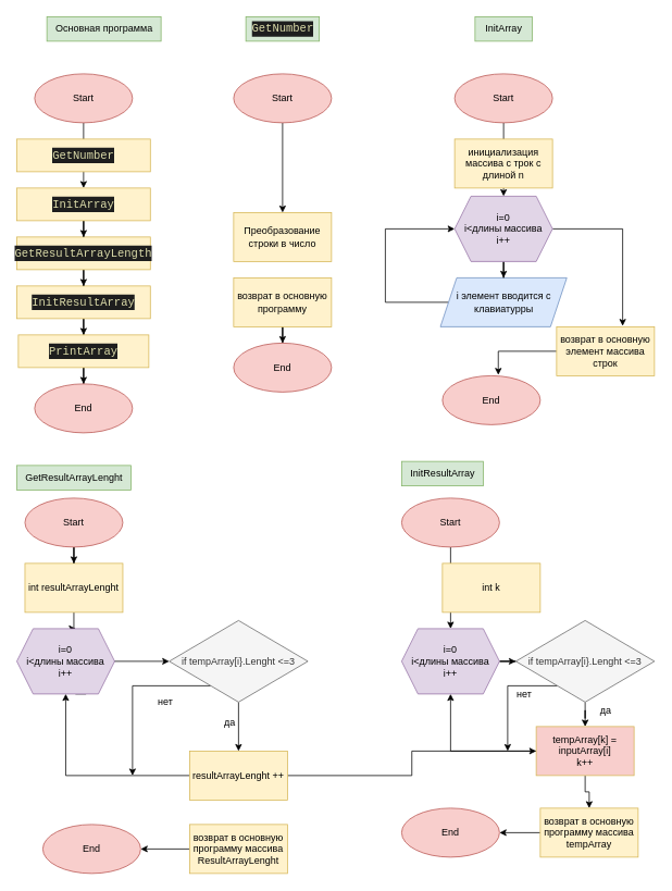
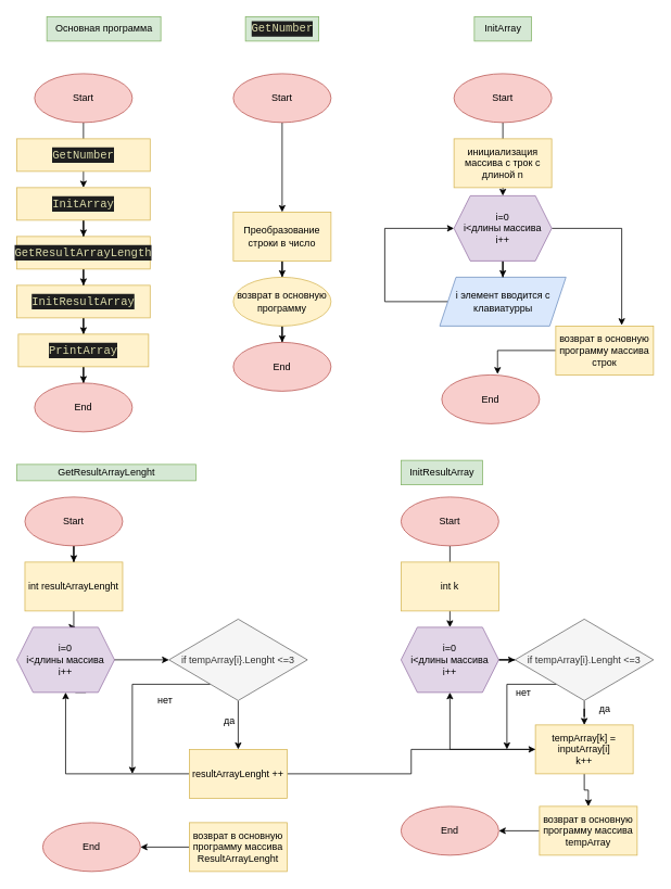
+ <mxCell id="18" value="" style="edgeStyle=orthogonalEdgeStyle;rounded=0;orthogonalLoop=1;jettySize=auto;html=1;" parent="1" source="19" target="21" edge="1"><mxGeometry relative="1" as="geometry" /></mxCell>
- <mxCell id="21" value="возврат в основную программу" style="whiteSpace=wrap;html=1;rounded=0;fillColor=#fff2cc;strokeColor=#d6b656;" parent="1" vertex="1"><mxGeometry x="286" y="340" width="120" height="60" as="geometry" /></mxCell>
+ <mxCell id="21" value="возврат в основную программу" style="ellipse;whiteSpace=wrap;html=1;fillColor=#fff2cc;strokeColor=#d6b656;" parent="1" vertex="1"><mxGeometry x="286" y="340" width="120" height="60" as="geometry" /></mxCell>
- <mxCell id="30" value="возврат в основную элемент массива строк" style="rounded=0;whiteSpace=wrap;html=1;fillColor=#fff2cc;strokeColor=#d6b656;" parent="1" vertex="1"><mxGeometry x="682" y="400" width="120" height="60" as="geometry" /></mxCell>
+ <mxCell id="30" value="возврат в основную программу массива строк" style="rounded=0;whiteSpace=wrap;html=1;fillColor=#fff2cc;strokeColor=#d6b656;" parent="1" vertex="1"><mxGeometry x="682" y="400" width="120" height="60" as="geometry" /></mxCell>
- <mxCell id="35" value="GetResultArrayLenght" style="text;html=1;align=center;verticalAlign=middle;resizable=0;points=[];autosize=1;strokeColor=#82b366;fillColor=#d5e8d4;" parent="1" vertex="1"><mxGeometry x="20.12" y="570" width="140" height="30" as="geometry" /></mxCell>
+ <mxCell id="35" value="GetResultArrayLenght" style="text;html=1;align=center;verticalAlign=middle;resizable=0;points=[];autosize=1;strokeColor=#82b366;fillColor=#d5e8d4;" parent="1" vertex="1"><mxGeometry x="20.12" y="570" width="220" height="20" as="geometry" /></mxCell>
- <mxCell id="56" value="int k" style="rounded=0;whiteSpace=wrap;html=1;fillColor=#fff2cc;strokeColor=#d6b656;" parent="1" vertex="1"><mxGeometry x="542" y="690" width="120" height="60" as="geometry" /></mxCell>
+ <mxCell id="56" value="int k" style="rounded=0;whiteSpace=wrap;html=1;fillColor=#fff2cc;strokeColor=#d6b656;" parent="1" vertex="1"><mxGeometry x="492" y="690" width="120" height="60" as="geometry" /></mxCell>
- <mxCell id="59" value="tempArray[k] = inputArray[i]&lt;br&gt;k++" style="rounded=0;whiteSpace=wrap;html=1;fillColor=#f8cecc;strokeColor=#d6b656;" parent="1" vertex="1"><mxGeometry x="657" y="890" width="120" height="60" as="geometry" /></mxCell>
+ <mxCell id="59" value="tempArray[k] = inputArray[i]&lt;br&gt;k++" style="rounded=0;whiteSpace=wrap;html=1;fillColor=#fff2cc;strokeColor=#d6b656;" parent="1" vertex="1"><mxGeometry x="657" y="890" width="120" height="60" as="geometry" /></mxCell>
